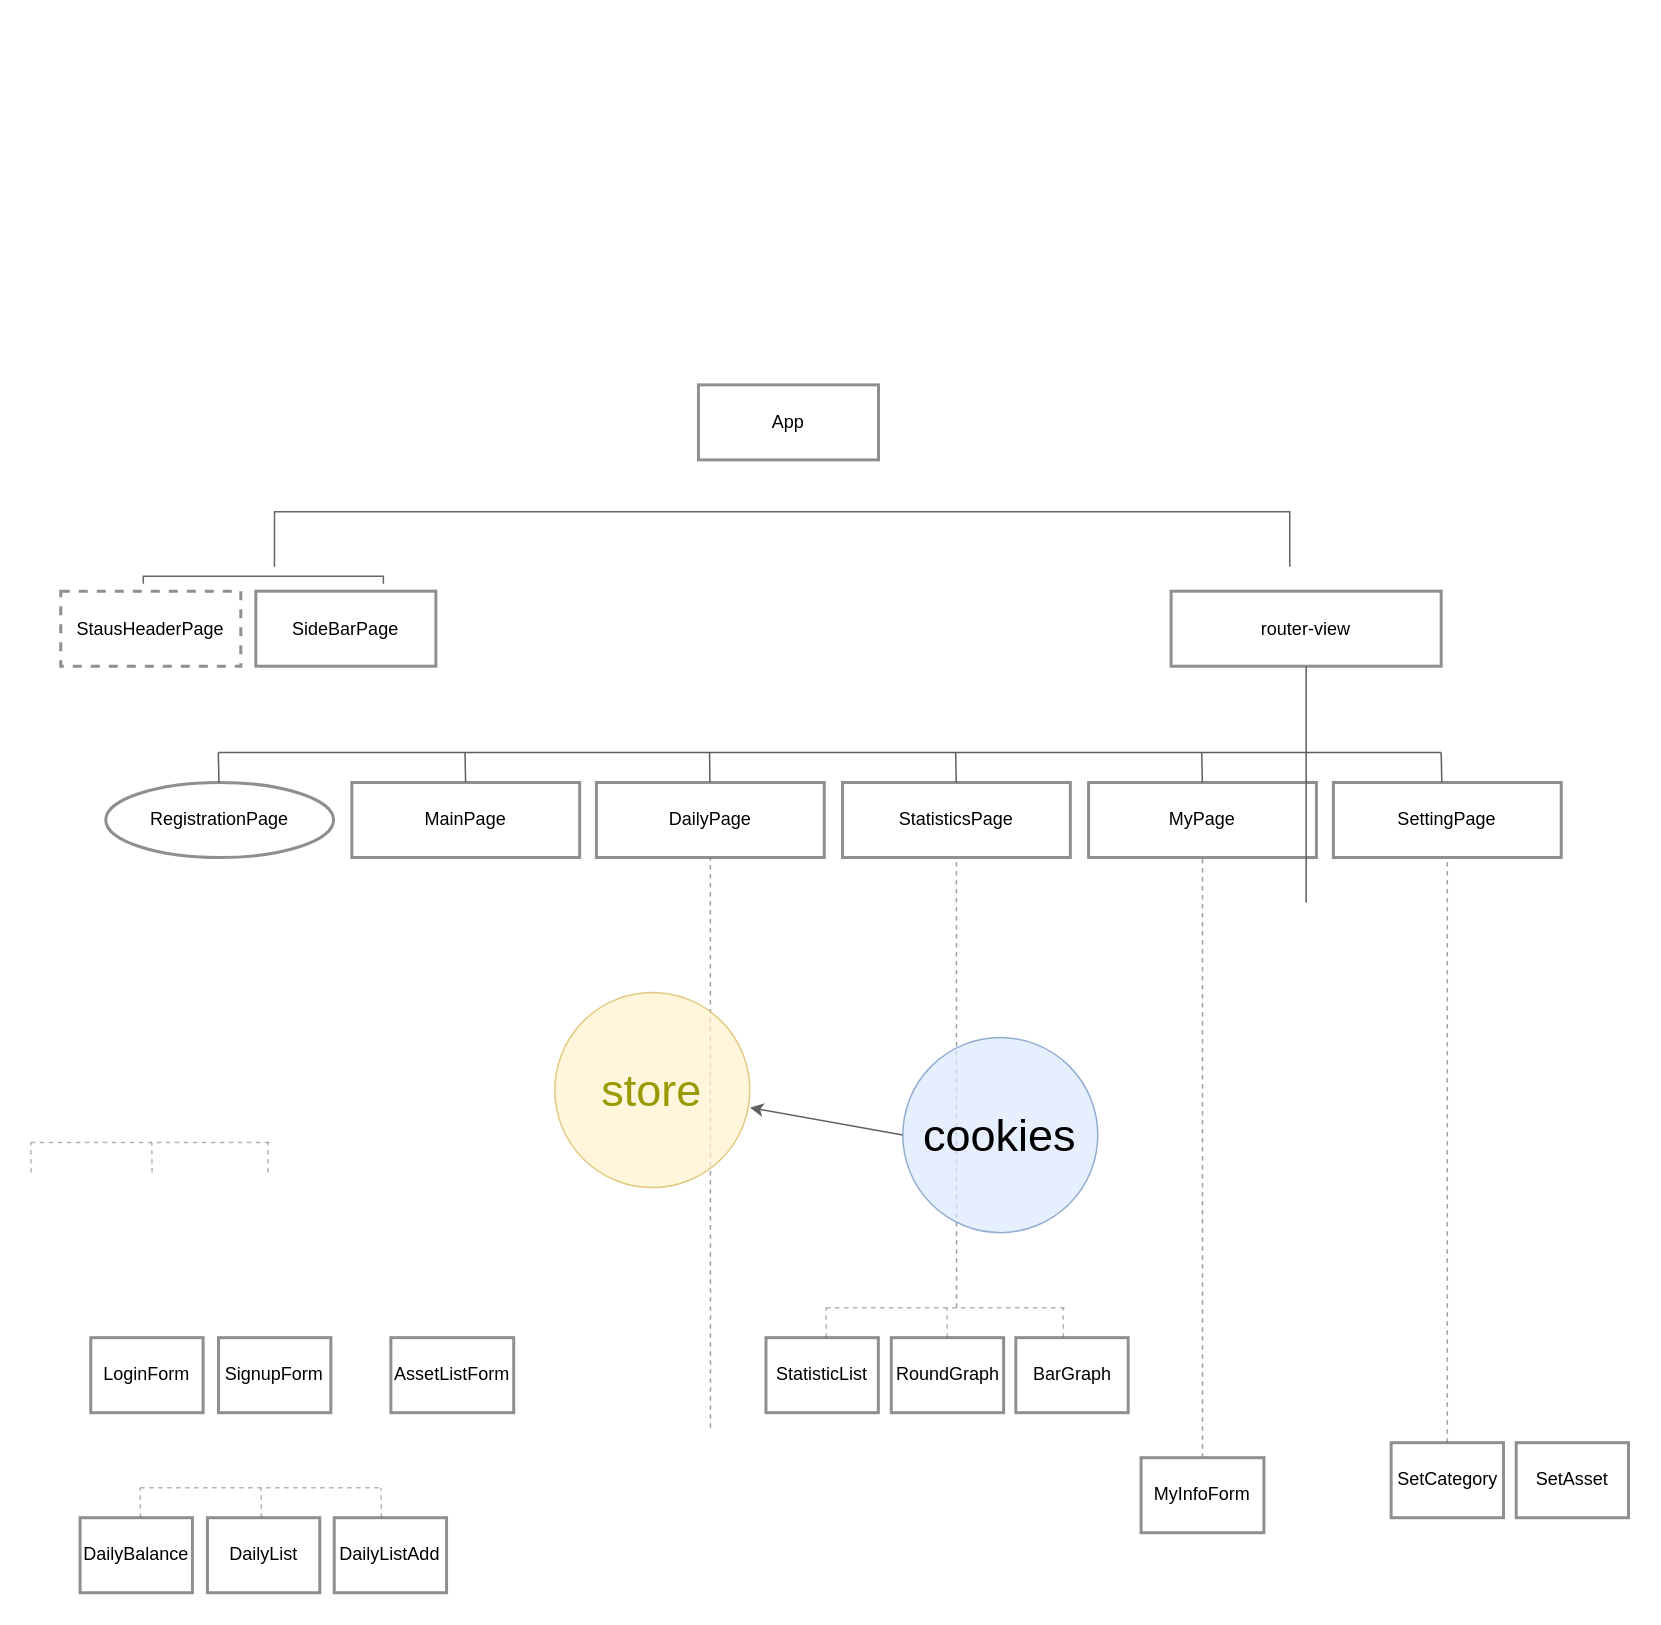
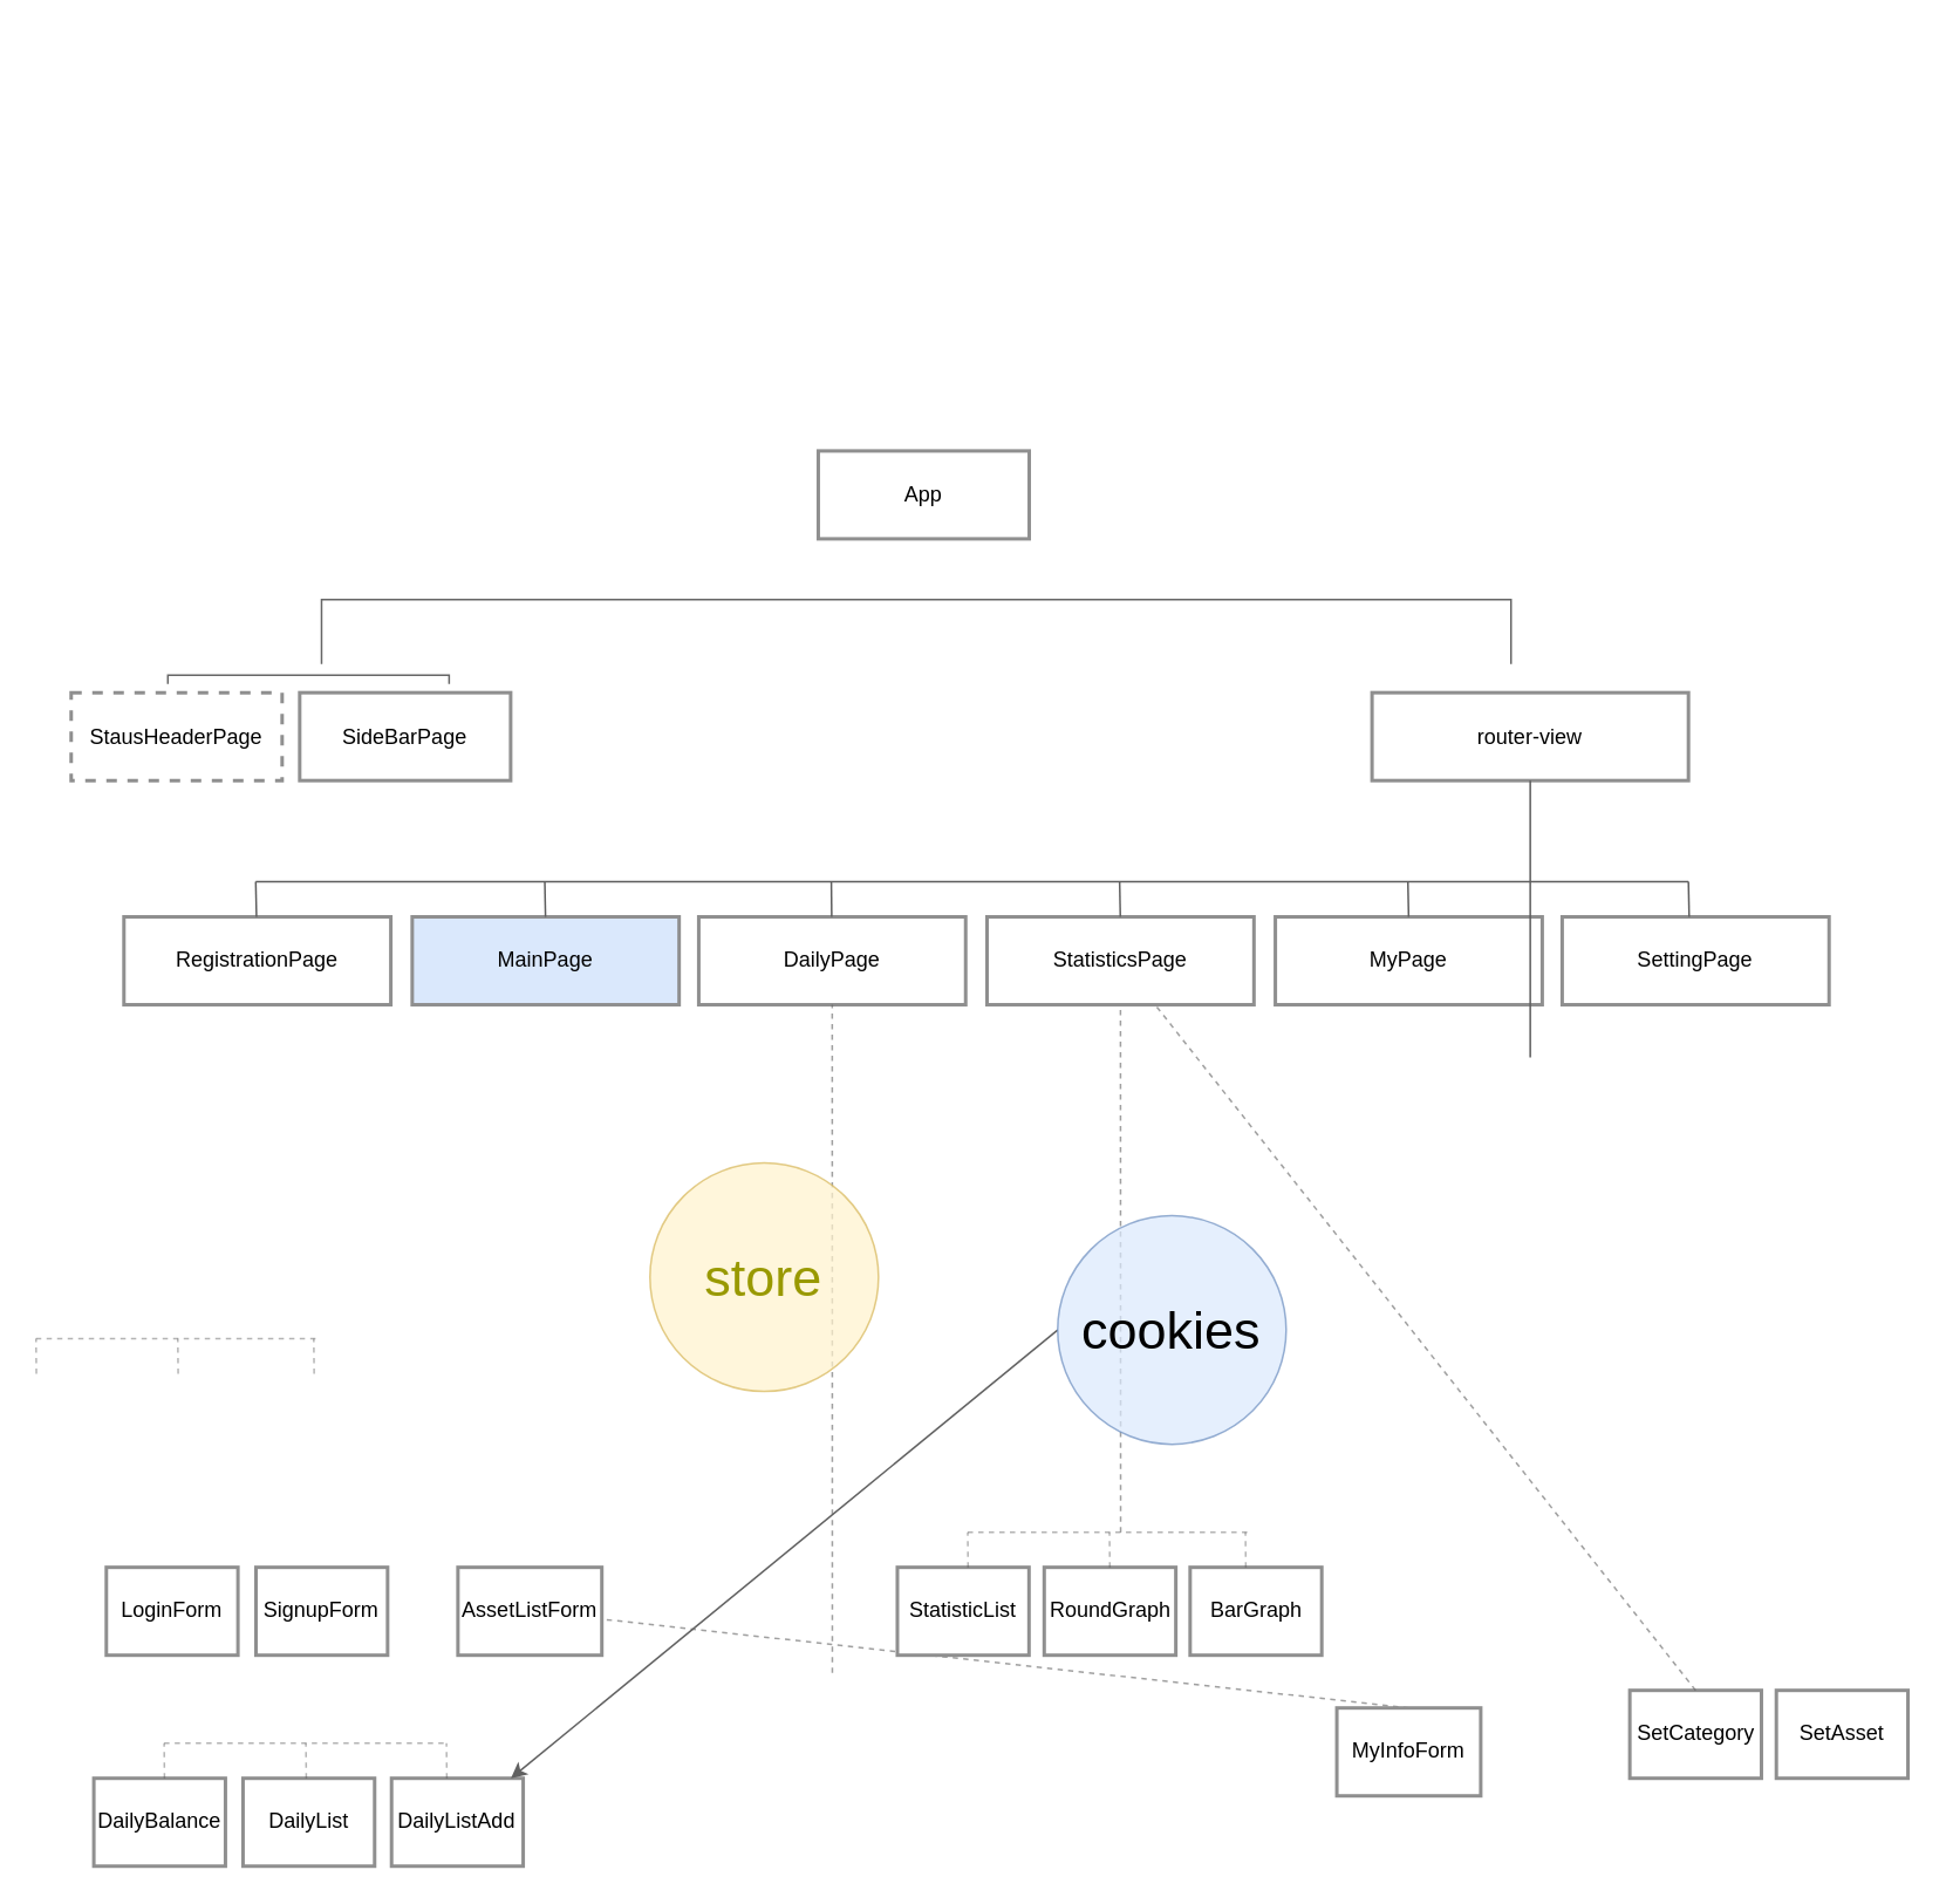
- <mxCell id="8" value="RegistrationPage" style="ellipse;whiteSpace=wrap;html=1;strokeWidth=2;strokeColor=#8F8F8F;" vertex="1" parent="1"><mxGeometry x="70" y="521" width="151.826" height="50" as="geometry" /></mxCell>
+ <mxCell id="8" value="RegistrationPage" style="rounded=0;whiteSpace=wrap;html=1;strokeWidth=2;strokeColor=#8F8F8F;" vertex="1" parent="1"><mxGeometry x="70" y="521" width="151.826" height="50" as="geometry" /></mxCell>
- <mxCell id="10" value="MainPage" style="rounded=0;whiteSpace=wrap;html=1;strokeWidth=2;strokeColor=#8F8F8F;" vertex="1" parent="1"><mxGeometry x="234" y="521" width="151.826" height="50" as="geometry" /></mxCell>
+ <mxCell id="10" value="MainPage" style="rounded=0;whiteSpace=wrap;html=1;strokeWidth=2;strokeColor=#8F8F8F;fillColor=#dae8fc;" vertex="1" parent="1"><mxGeometry x="234" y="521" width="151.826" height="50" as="geometry" /></mxCell>
- <mxCell id="44" style="edgeStyle=none;rounded=0;orthogonalLoop=1;jettySize=auto;html=1;exitX=0;exitY=0.5;exitDx=0;exitDy=0;exitPerimeter=0;strokeColor=#616161;fontSize=7;fontColor=#000099;" edge="1" parent="1" source="47" target="43"><mxGeometry relative="1" as="geometry" /></mxCell>
+ <mxCell id="44" style="edgeStyle=none;rounded=0;orthogonalLoop=1;jettySize=auto;html=1;exitX=0;exitY=0.5;exitDx=0;exitDy=0;exitPerimeter=0;strokeColor=#616161;fontSize=7;fontColor=#000099;" edge="1" parent="1" source="47" target="32"><mxGeometry relative="1" as="geometry" /></mxCell>
- <mxCell id="46" style="edgeStyle=none;orthogonalLoop=1;jettySize=auto;html=1;entryX=0.5;entryY=1;entryDx=0;entryDy=0;strokeColor=#616161;fontSize=5;fontColor=#000099;verticalAlign=middle;horizontal=0;rounded=0;startArrow=none;startFill=0;dashed=1;endArrow=none;endFill=0;opacity=60;exitX=0.5;exitY=0;exitDx=0;exitDy=0;" edge="1" parent="1" source="39" target="9"><mxGeometry relative="1" as="geometry"><mxPoint x="1000" y="941" as="sourcePoint" /><mxPoint x="810.913" y="681" as="targetPoint" /></mxGeometry></mxCell>
+ <mxCell id="46" style="edgeStyle=none;orthogonalLoop=1;jettySize=auto;html=1;strokeColor=#616161;fontSize=5;fontColor=#000099;verticalAlign=middle;horizontal=0;rounded=0;startArrow=none;startFill=0;dashed=1;endArrow=none;endFill=0;opacity=60;exitX=0.5;exitY=0;exitDx=0;exitDy=0;" edge="1" parent="1" source="39" target="12"><mxGeometry relative="1" as="geometry"><mxPoint x="1000" y="941" as="sourcePoint" /><mxPoint x="810.913" y="681" as="targetPoint" /></mxGeometry></mxCell>
- <mxCell id="45" style="edgeStyle=none;orthogonalLoop=1;jettySize=auto;html=1;entryX=0.5;entryY=1;entryDx=0;entryDy=0;strokeColor=#616161;fontSize=5;fontColor=#000099;verticalAlign=middle;horizontal=0;rounded=0;startArrow=none;startFill=0;dashed=1;endArrow=none;endFill=0;opacity=60;exitX=0.5;exitY=0;exitDx=0;exitDy=0;" edge="1" parent="1" source="48" target="11"><mxGeometry relative="1" as="geometry"><mxPoint x="820" y="931" as="sourcePoint" /><mxPoint x="319.913" y="681" as="targetPoint" /></mxGeometry></mxCell>
+ <mxCell id="45" style="edgeStyle=none;orthogonalLoop=1;jettySize=auto;html=1;strokeColor=#616161;fontSize=5;fontColor=#000099;verticalAlign=middle;horizontal=0;rounded=0;startArrow=none;startFill=0;dashed=1;endArrow=none;endFill=0;opacity=60;exitX=0.5;exitY=0;exitDx=0;exitDy=0;" edge="1" parent="1" source="48" target="37"><mxGeometry relative="1" as="geometry"><mxPoint x="820" y="931" as="sourcePoint" /><mxPoint x="319.913" y="681" as="targetPoint" /></mxGeometry></mxCell>
